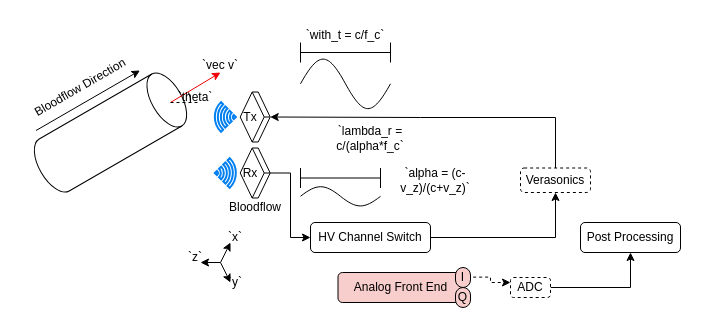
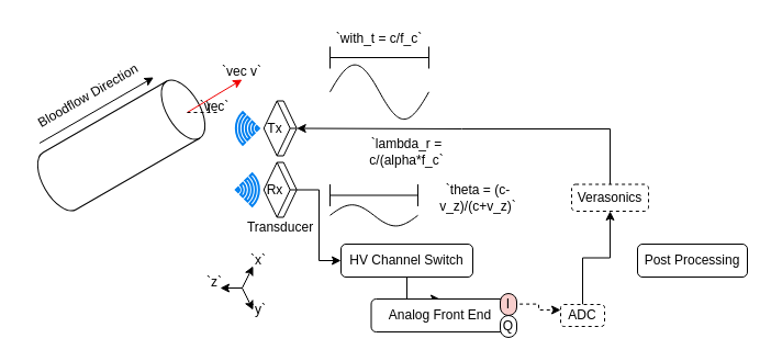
- <mxCell id="39" value="`theta`" style="text;html=1;strokeColor=none;fillColor=none;align=center;verticalAlign=middle;whiteSpace=wrap;rounded=0;" vertex="1" parent="1"><mxGeometry x="190" y="92" width="10.3" height="10" as="geometry" /></mxCell>
+ <mxCell id="39" value="`vec`" style="text;html=1;strokeColor=none;fillColor=none;align=center;verticalAlign=middle;whiteSpace=wrap;rounded=0;" vertex="1" parent="1"><mxGeometry x="190" y="92" width="10.3" height="10" as="geometry" /></mxCell>
- <mxCell id="22" value="`alpha = (c-v_z)/(c+v_z)`" style="text;html=1;strokeColor=none;fillColor=none;align=center;verticalAlign=middle;whiteSpace=wrap;rounded=0;" vertex="1" parent="1"><mxGeometry x="400" y="164.75" width="70" height="30" as="geometry" /></mxCell>
+ <mxCell id="22" value="`theta = (c-v_z)/(c+v_z)`" style="text;html=1;strokeColor=none;fillColor=none;align=center;verticalAlign=middle;whiteSpace=wrap;rounded=0;" vertex="1" parent="1"><mxGeometry x="400" y="164.75" width="70" height="30" as="geometry" /></mxCell>
- <mxCell id="12" value="Bloodflow" style="text;html=1;strokeColor=none;fillColor=none;align=center;verticalAlign=middle;whiteSpace=wrap;rounded=0;" vertex="1" parent="1"><mxGeometry x="224.7" y="192" width="60" height="30" as="geometry" /></mxCell>
+ <mxCell id="12" value="Transducer" style="text;html=1;strokeColor=none;fillColor=none;align=center;verticalAlign=middle;whiteSpace=wrap;rounded=0;" vertex="1" parent="1"><mxGeometry x="224.7" y="192" width="60" height="30" as="geometry" /></mxCell>
- <mxCell id="23" style="edgeStyle=orthogonalEdgeStyle;rounded=0;orthogonalLoop=1;jettySize=auto;html=1;" edge="1" parent="1" source="25" target="3"><mxGeometry relative="1" as="geometry" /></mxCell>
+ <mxCell id="24" style="edgeStyle=orthogonalEdgeStyle;rounded=0;orthogonalLoop=1;jettySize=auto;html=1;" edge="1" parent="1" source="25" target="27"><mxGeometry relative="1" as="geometry" /></mxCell>
- <mxCell id="27" value="Analog Front End" style="rounded=1;whiteSpace=wrap;html=1;fillColor=#f8cecc;" vertex="1" parent="1"><mxGeometry x="337.5" y="272" width="125" height="30" as="geometry" /></mxCell>
+ <mxCell id="27" value="Analog Front End" style="rounded=1;whiteSpace=wrap;html=1;" vertex="1" parent="1"><mxGeometry x="337.5" y="272" width="125" height="30" as="geometry" /></mxCell>
- <mxCell id="28" style="edgeStyle=orthogonalEdgeStyle;rounded=0;orthogonalLoop=1;jettySize=auto;html=1;" edge="1" parent="1" source="29" target="30"><mxGeometry relative="1" as="geometry" /></mxCell>
+ <mxCell id="28" style="edgeStyle=orthogonalEdgeStyle;rounded=0;orthogonalLoop=1;jettySize=auto;html=1;" edge="1" parent="1" source="29" target="3"><mxGeometry relative="1" as="geometry" /></mxCell>
- <mxCell id="42" value="Q" style="rounded=1;whiteSpace=wrap;html=1;arcSize=50;fillColor=#f8cecc;" vertex="1" parent="1"><mxGeometry x="455" y="287" width="15" height="20" as="geometry" /></mxCell>
+ <mxCell id="42" value="Q" style="rounded=1;whiteSpace=wrap;html=1;arcSize=50;" vertex="1" parent="1"><mxGeometry x="455" y="287" width="15" height="20" as="geometry" /></mxCell>
